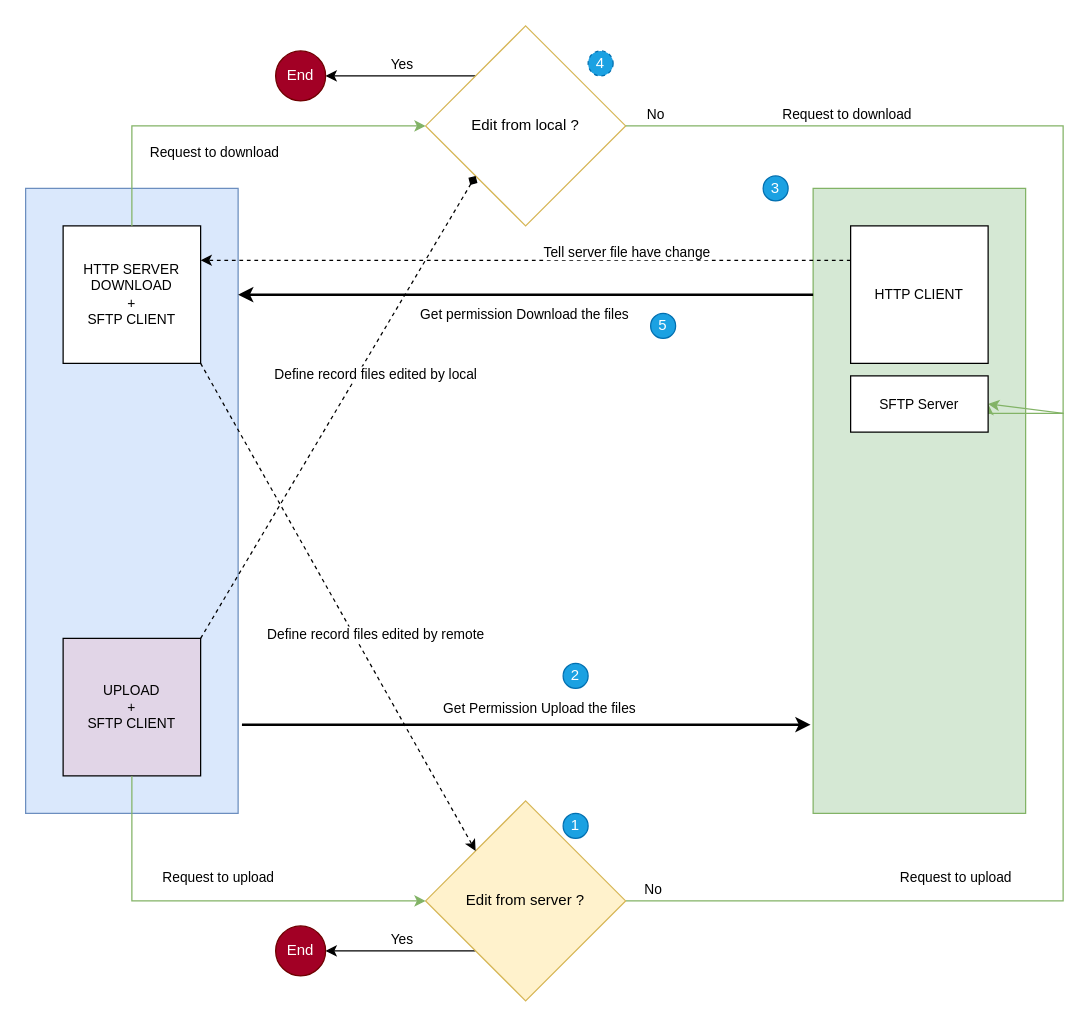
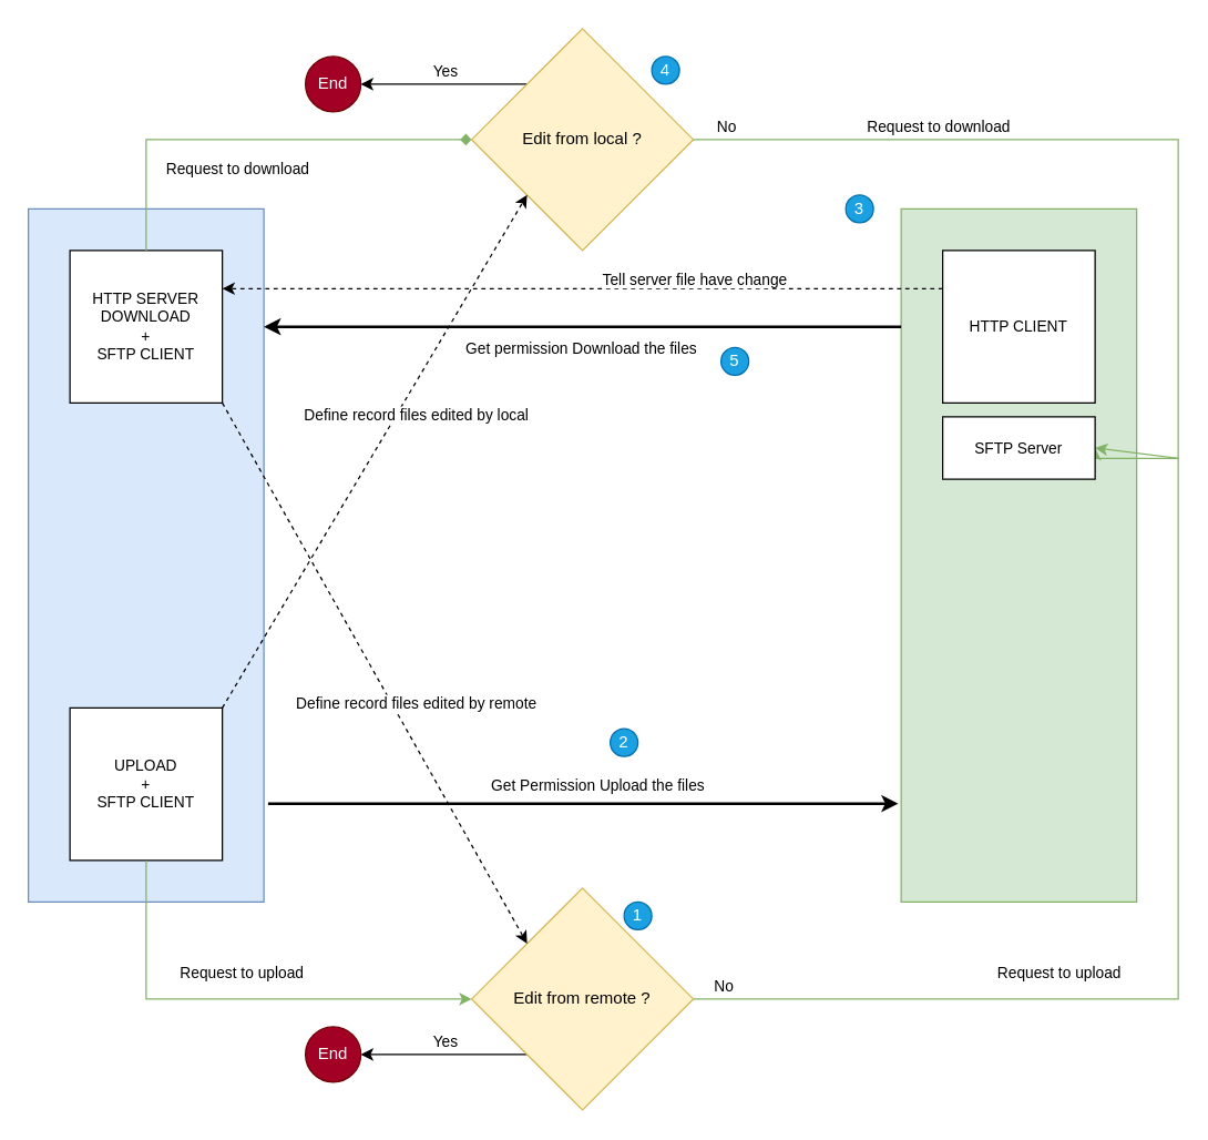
- <mxCell id="39" value="4" style="ellipse;whiteSpace=wrap;html=1;aspect=fixed;fillColor=#1ba1e2;strokeColor=#006EAF;fontColor=#ffffff;dashed=1;" vertex="1" parent="5"><mxGeometry x="470" y="40" width="20" height="20" as="geometry" /></mxCell>
+ <mxCell id="39" value="4" style="ellipse;whiteSpace=wrap;html=1;aspect=fixed;fillColor=#1ba1e2;strokeColor=#006EAF;fontColor=#ffffff;" vertex="1" parent="5"><mxGeometry x="470" y="40" width="20" height="20" as="geometry" /></mxCell>
- <mxCell id="13" value="" style="endArrow=classic;html=1;entryX=0;entryY=0.5;entryDx=0;entryDy=0;exitX=0.5;exitY=0;exitDx=0;exitDy=0;fillColor=#d5e8d4;strokeColor=#82b366;rounded=0;" parent="5" source="6" target="17" edge="1"><mxGeometry width="50" height="50" relative="1" as="geometry"><mxPoint x="230" y="290" as="sourcePoint" /><mxPoint x="372.03" y="262.98" as="targetPoint" /><Array as="points"><mxPoint x="105" y="100" /></Array></mxGeometry></mxCell>
+ <mxCell id="13" value="" style="endArrow=diamond;html=1;entryX=0;entryY=0.5;entryDx=0;entryDy=0;exitX=0.5;exitY=0;exitDx=0;exitDy=0;fillColor=#d5e8d4;strokeColor=#82b366;rounded=0;" parent="5" source="6" target="17" edge="1"><mxGeometry width="50" height="50" relative="1" as="geometry"><mxPoint x="230" y="290" as="sourcePoint" /><mxPoint x="372.03" y="262.98" as="targetPoint" /><Array as="points"><mxPoint x="105" y="100" /></Array></mxGeometry></mxCell>
- <mxCell id="17" value="Edit from local ?" style="rhombus;whiteSpace=wrap;html=1;fillColor=#ffffff;strokeColor=#d6b656;" parent="5" vertex="1"><mxGeometry x="340" y="20" width="160" height="160" as="geometry" /></mxCell>
+ <mxCell id="17" value="Edit from local ?" style="rhombus;whiteSpace=wrap;html=1;fillColor=#fff2cc;strokeColor=#d6b656;" parent="5" vertex="1"><mxGeometry x="340" y="20" width="160" height="160" as="geometry" /></mxCell>
- <mxCell id="18" value="" style="endArrow=diamond;html=1;entryX=0;entryY=1;entryDx=0;entryDy=0;exitX=1;exitY=0;exitDx=0;exitDy=0;dashed=1;" parent="5" source="7" target="17" edge="1"><mxGeometry width="50" height="50" relative="1" as="geometry"><mxPoint x="530" y="450" as="sourcePoint" /><mxPoint x="580" y="400" as="targetPoint" /></mxGeometry></mxCell>
+ <mxCell id="18" value="" style="endArrow=classic;html=1;entryX=0;entryY=1;entryDx=0;entryDy=0;exitX=1;exitY=0;exitDx=0;exitDy=0;dashed=1;" parent="5" source="7" target="17" edge="1"><mxGeometry width="50" height="50" relative="1" as="geometry"><mxPoint x="530" y="450" as="sourcePoint" /><mxPoint x="580" y="400" as="targetPoint" /></mxGeometry></mxCell>
- <mxCell id="37" value="2" style="ellipse;whiteSpace=wrap;html=1;aspect=fixed;fillColor=#1ba1e2;strokeColor=#006EAF;fontColor=#ffffff;" vertex="1" parent="5"><mxGeometry x="450" y="530" width="20" height="20" as="geometry" /></mxCell>
+ <mxCell id="37" value="2" style="ellipse;whiteSpace=wrap;html=1;aspect=fixed;fillColor=#1ba1e2;strokeColor=#006EAF;fontColor=#ffffff;" vertex="1" parent="5"><mxGeometry x="440" y="525" width="20" height="20" as="geometry" /></mxCell>
- <mxCell id="7" value="UPLOAD&lt;br style=&quot;font-size: 11px;&quot;&gt;+&lt;br style=&quot;font-size: 11px;&quot;&gt;SFTP CLIENT" style="rounded=0;whiteSpace=wrap;html=1;fontSize=11;fillColor=#e1d5e7;" parent="5" vertex="1"><mxGeometry x="50" y="510" width="110" height="110" as="geometry" /></mxCell>
+ <mxCell id="7" value="UPLOAD&lt;br style=&quot;font-size: 11px;&quot;&gt;+&lt;br style=&quot;font-size: 11px;&quot;&gt;SFTP CLIENT" style="rounded=0;whiteSpace=wrap;html=1;fontSize=11;" parent="5" vertex="1"><mxGeometry x="50" y="510" width="110" height="110" as="geometry" /></mxCell>
- <mxCell id="28" value="Edit from server ?" style="rhombus;whiteSpace=wrap;html=1;fillColor=#fff2cc;strokeColor=#d6b656;" parent="5" vertex="1"><mxGeometry x="340" y="640" width="160" height="160" as="geometry" /></mxCell>
+ <mxCell id="28" value="Edit from remote ?" style="rhombus;whiteSpace=wrap;html=1;fillColor=#fff2cc;strokeColor=#d6b656;" parent="5" vertex="1"><mxGeometry x="340" y="640" width="160" height="160" as="geometry" /></mxCell>
